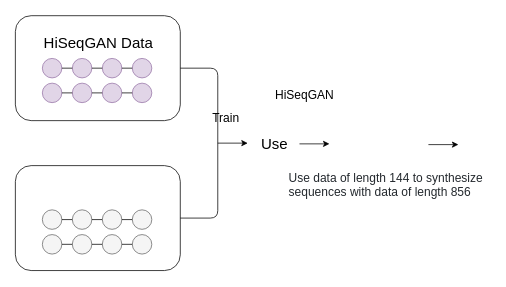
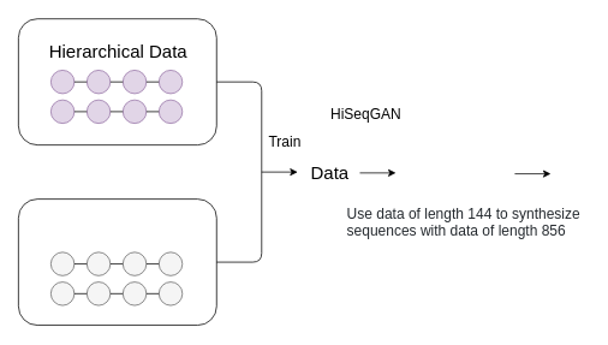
- <mxCell id="8" value="&lt;font style=&quot;font-size: 20px&quot;&gt;HiSeqGAN Data&lt;/font&gt;" style="text;html=1;strokeColor=none;fillColor=none;align=center;verticalAlign=middle;whiteSpace=wrap;rounded=0;dashed=1;" parent="1" vertex="1"><mxGeometry x="41" y="45" width="180" height="20" as="geometry" /></mxCell>
+ <mxCell id="8" value="&lt;font style=&quot;font-size: 20px&quot;&gt;Hierarchical Data&lt;/font&gt;" style="text;html=1;strokeColor=none;fillColor=none;align=center;verticalAlign=middle;whiteSpace=wrap;rounded=0;dashed=1;" parent="1" vertex="1"><mxGeometry x="41" y="45" width="180" height="20" as="geometry" /></mxCell>
- <mxCell id="6" value="&lt;font style=&quot;font-size: 16px&quot;&gt;Train&lt;/font&gt;" style="text;html=1;strokeColor=none;fillColor=none;align=center;verticalAlign=middle;whiteSpace=wrap;rounded=0;" parent="1" vertex="1"><mxGeometry x="281" y="146" width="40" height="20" as="geometry" /></mxCell>
+ <mxCell id="6" value="&lt;font style=&quot;font-size: 16px&quot;&gt;Train&lt;/font&gt;" style="text;html=1;strokeColor=none;fillColor=none;align=center;verticalAlign=middle;whiteSpace=wrap;rounded=0;" parent="1" vertex="1"><mxGeometry x="296" y="146" width="40" height="20" as="geometry" /></mxCell>
- <mxCell id="7" value="&lt;font style=&quot;font-size: 20px&quot;&gt;Use&lt;/font&gt;" style="text;html=1;strokeColor=none;fillColor=none;align=center;verticalAlign=middle;whiteSpace=wrap;rounded=0;dashed=1;" parent="1" vertex="1"><mxGeometry x="346" y="180" width="40" height="20" as="geometry" /></mxCell>
+ <mxCell id="7" value="&lt;font style=&quot;font-size: 20px&quot;&gt;Data&lt;/font&gt;" style="text;html=1;strokeColor=none;fillColor=none;align=center;verticalAlign=middle;whiteSpace=wrap;rounded=0;dashed=1;" parent="1" vertex="1"><mxGeometry x="346" y="180" width="40" height="20" as="geometry" /></mxCell>
